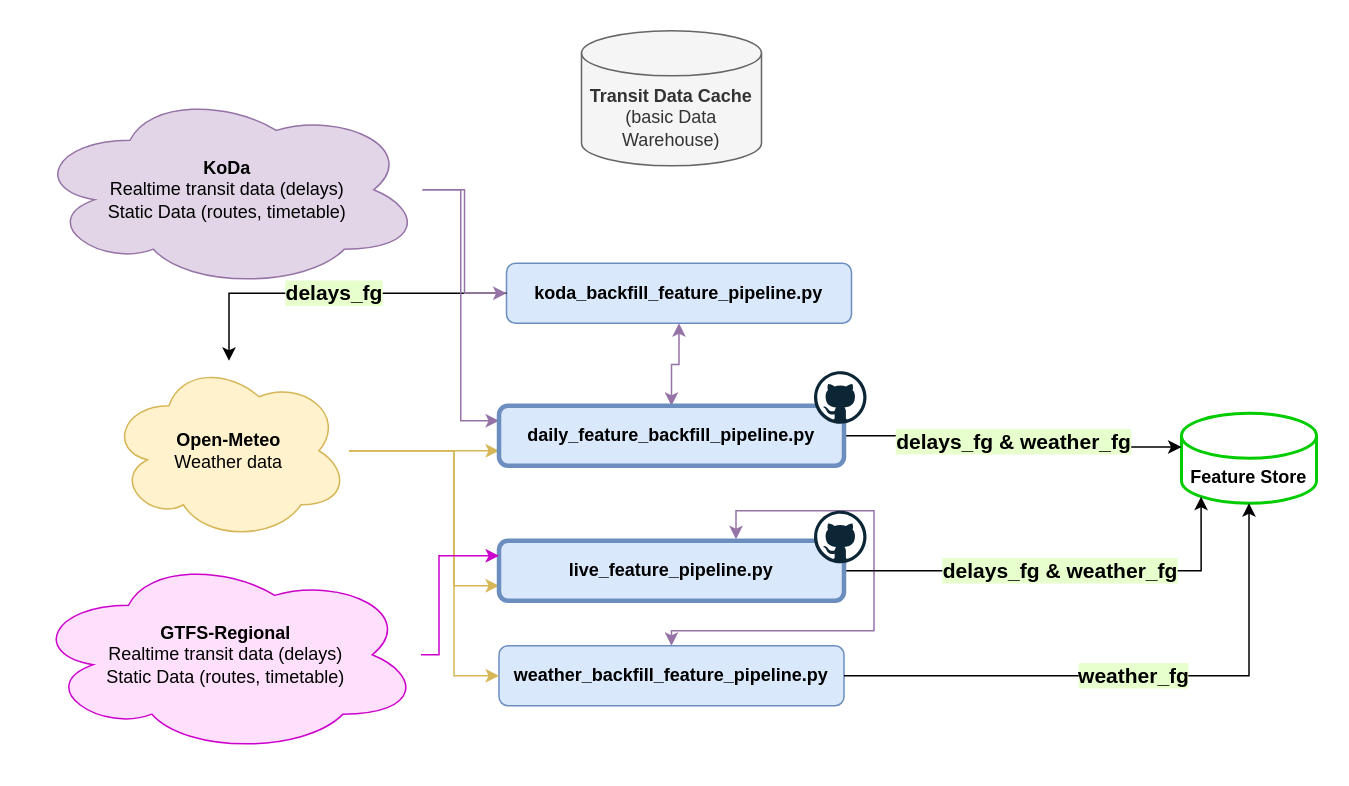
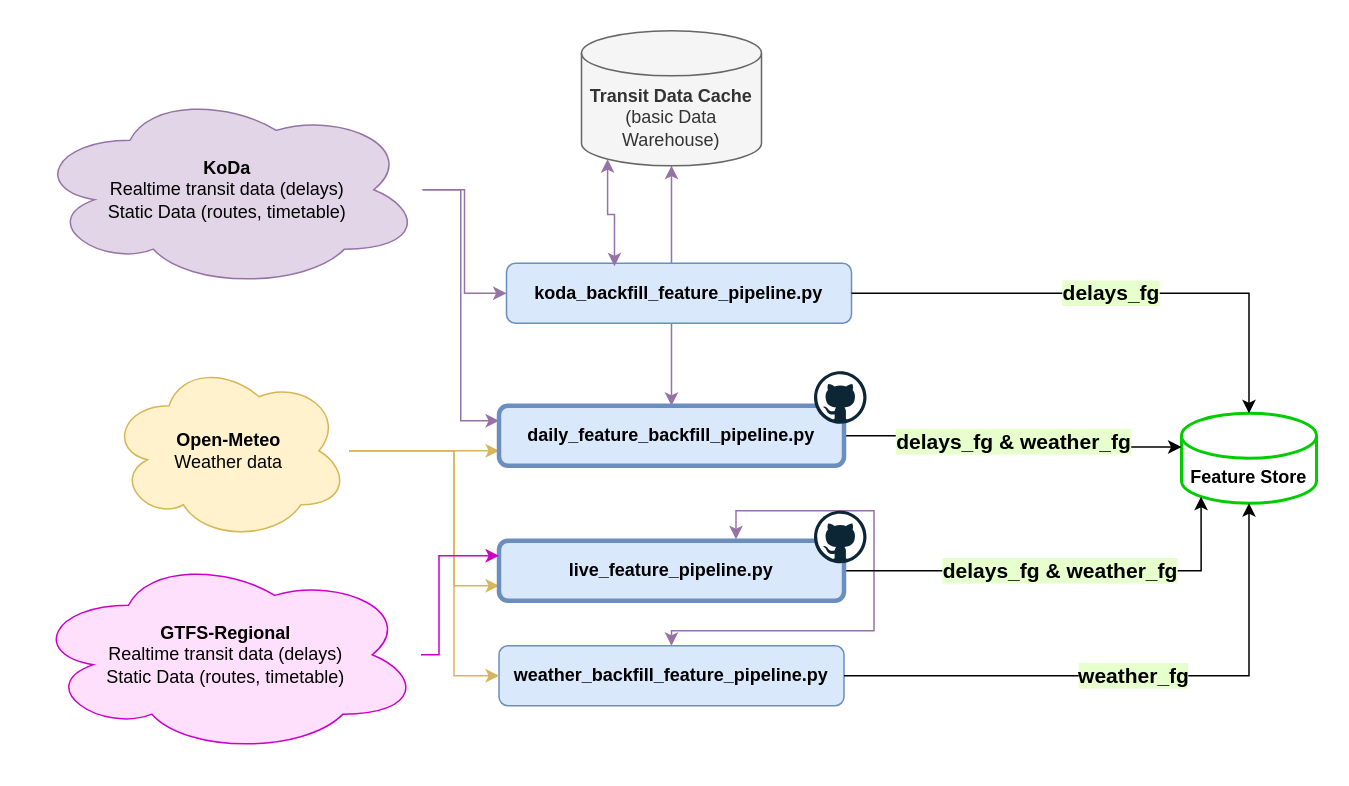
+ <mxCell id="25" style="edgeStyle=orthogonalEdgeStyle;rounded=0;orthogonalLoop=1;jettySize=auto;html=1;exitX=0.145;exitY=1;exitDx=0;exitDy=-4.35;exitPerimeter=0;entryX=0.313;entryY=0.05;entryDx=0;entryDy=0;entryPerimeter=0;fillColor=#e1d5e7;strokeColor=#9673a6;startArrow=classic;startFill=1;" edge="1" parent="1" source="17" target="5"><mxGeometry relative="1" as="geometry" /></mxCell>
- <mxCell id="6" value="delays_fg" style="edgeStyle=orthogonalEdgeStyle;rounded=0;orthogonalLoop=1;jettySize=auto;html=1;labelBackgroundColor=#E6FFCC;fontSize=14;labelBorderColor=none;fontStyle=1;spacing=2;spacingTop=0;spacingLeft=0;" edge="1" parent="1" source="5" target="13"><mxGeometry relative="1" as="geometry" /></mxCell>
+ <mxCell id="6" value="delays_fg" style="edgeStyle=orthogonalEdgeStyle;rounded=0;orthogonalLoop=1;jettySize=auto;html=1;entryX=0.5;entryY=0;entryDx=0;entryDy=0;entryPerimeter=0;labelBackgroundColor=#E6FFCC;fontSize=14;labelBorderColor=none;fontStyle=1;spacing=2;spacingTop=0;spacingLeft=0;" edge="1" parent="1" source="5" target="4"><mxGeometry relative="1" as="geometry" /></mxCell>
- <mxCell id="2" style="edgeStyle=orthogonalEdgeStyle;rounded=0;orthogonalLoop=1;jettySize=auto;html=1;exitX=0.5;exitY=0;exitDx=0;exitDy=0;startArrow=classic;startFill=1;fillColor=#e1d5e7;strokeColor=#9673a6;" edge="1" parent="1" source="20" target="5"><mxGeometry relative="1" as="geometry" /></mxCell>
+ <mxCell id="2" style="edgeStyle=orthogonalEdgeStyle;rounded=0;orthogonalLoop=1;jettySize=auto;html=1;exitX=0.5;exitY=0;exitDx=0;exitDy=0;entryX=0.5;entryY=1;entryDx=0;entryDy=0;entryPerimeter=0;startArrow=classic;startFill=1;fillColor=#e1d5e7;strokeColor=#9673a6;" edge="1" parent="1" source="20" target="17"><mxGeometry relative="1" as="geometry" /></mxCell>
